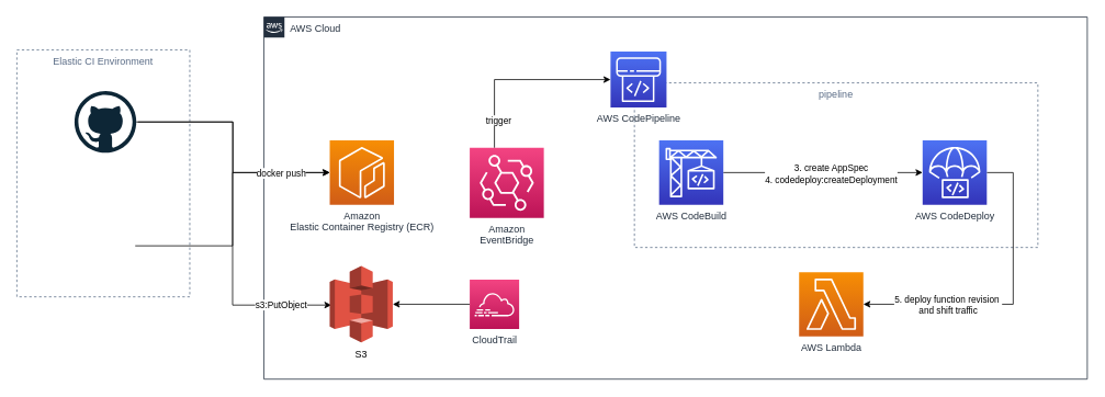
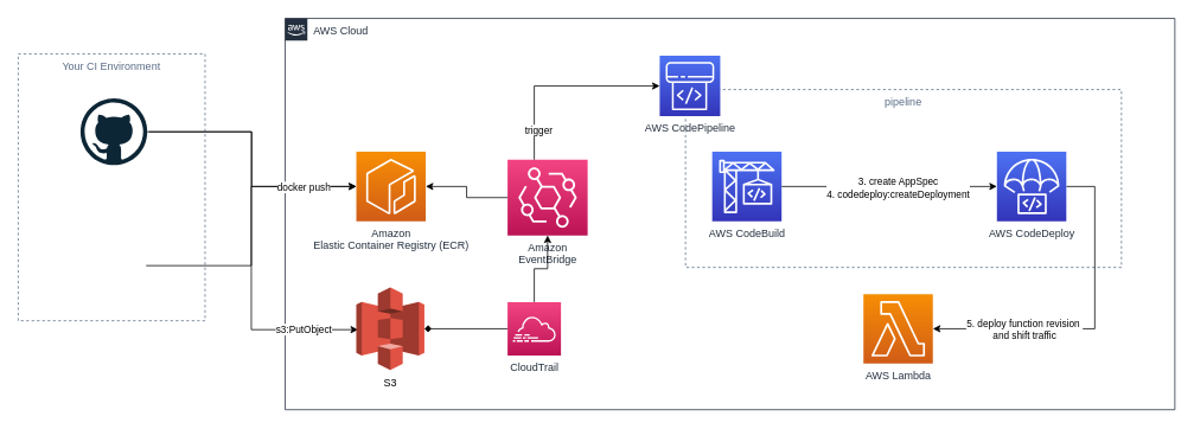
- <mxCell id="2" value="Elastic CI Environment" style="fillColor=none;strokeColor=#5A6C86;dashed=1;verticalAlign=top;fontStyle=0;fontColor=#5A6C86;" parent="1" vertex="1"><mxGeometry x="20" y="60" width="210" height="300" as="geometry" /></mxCell>
+ <mxCell id="2" value="Your CI Environment" style="fillColor=none;strokeColor=#5A6C86;dashed=1;verticalAlign=top;fontStyle=0;fontColor=#5A6C86;" parent="1" vertex="1"><mxGeometry x="20" y="60" width="210" height="300" as="geometry" /></mxCell>
+ <mxCell id="6" style="edgeStyle=orthogonalEdgeStyle;rounded=0;orthogonalLoop=1;jettySize=auto;html=1;" parent="1" source="7" target="8" edge="1"><mxGeometry relative="1" as="geometry" /></mxCell>
+ <mxCell id="27" style="edgeStyle=orthogonalEdgeStyle;rounded=0;orthogonalLoop=1;jettySize=auto;html=1;" edge="1" parent="1" source="28" target="7"><mxGeometry relative="1" as="geometry" /></mxCell>
- <mxCell id="26" style="edgeStyle=orthogonalEdgeStyle;rounded=0;orthogonalLoop=1;jettySize=auto;html=1;" edge="1" parent="1" source="28" target="25"><mxGeometry relative="1" as="geometry" /></mxCell>
+ <mxCell id="26" style="edgeStyle=orthogonalEdgeStyle;rounded=0;orthogonalLoop=1;jettySize=auto;html=1;endArrow=diamond;" edge="1" parent="1" source="28" target="25"><mxGeometry relative="1" as="geometry" /></mxCell>
